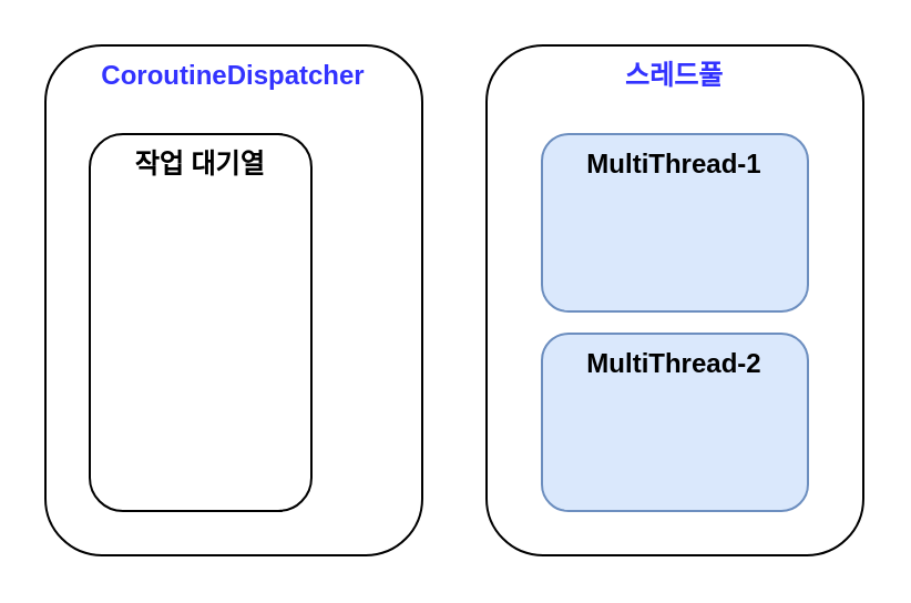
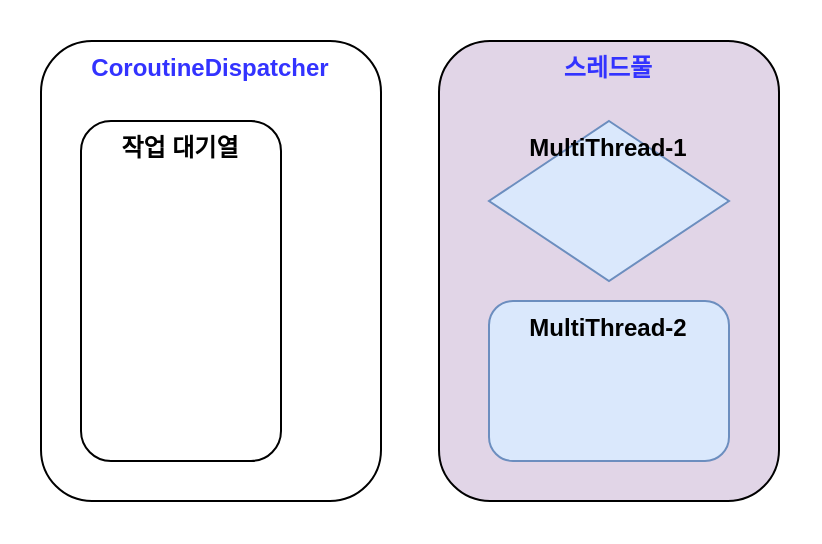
- <mxCell id="2" value="스레드풀" style="rounded=1;whiteSpace=wrap;html=1;fontStyle=1;verticalAlign=top;fontColor=#3333FF;" vertex="1" parent="1"><mxGeometry x="219" y="20" width="170" height="230" as="geometry" /></mxCell>
+ <mxCell id="2" value="스레드풀" style="rounded=1;whiteSpace=wrap;html=1;fontStyle=1;verticalAlign=top;fontColor=#3333FF;fillColor=#e1d5e7;" vertex="1" parent="1"><mxGeometry x="219" y="20" width="170" height="230" as="geometry" /></mxCell>
- <mxCell id="3" value="MultiThread-1" style="rounded=1;whiteSpace=wrap;html=1;verticalAlign=top;fontStyle=1;fillColor=#dae8fc;strokeColor=#6c8ebf;" vertex="1" parent="1"><mxGeometry x="244" y="60" width="120" height="80" as="geometry" /></mxCell>
+ <mxCell id="3" value="MultiThread-1" style="rhombus;whiteSpace=wrap;html=1;verticalAlign=top;fontStyle=1;fillColor=#dae8fc;strokeColor=#6c8ebf;" vertex="1" parent="1"><mxGeometry x="244" y="60" width="120" height="80" as="geometry" /></mxCell>
